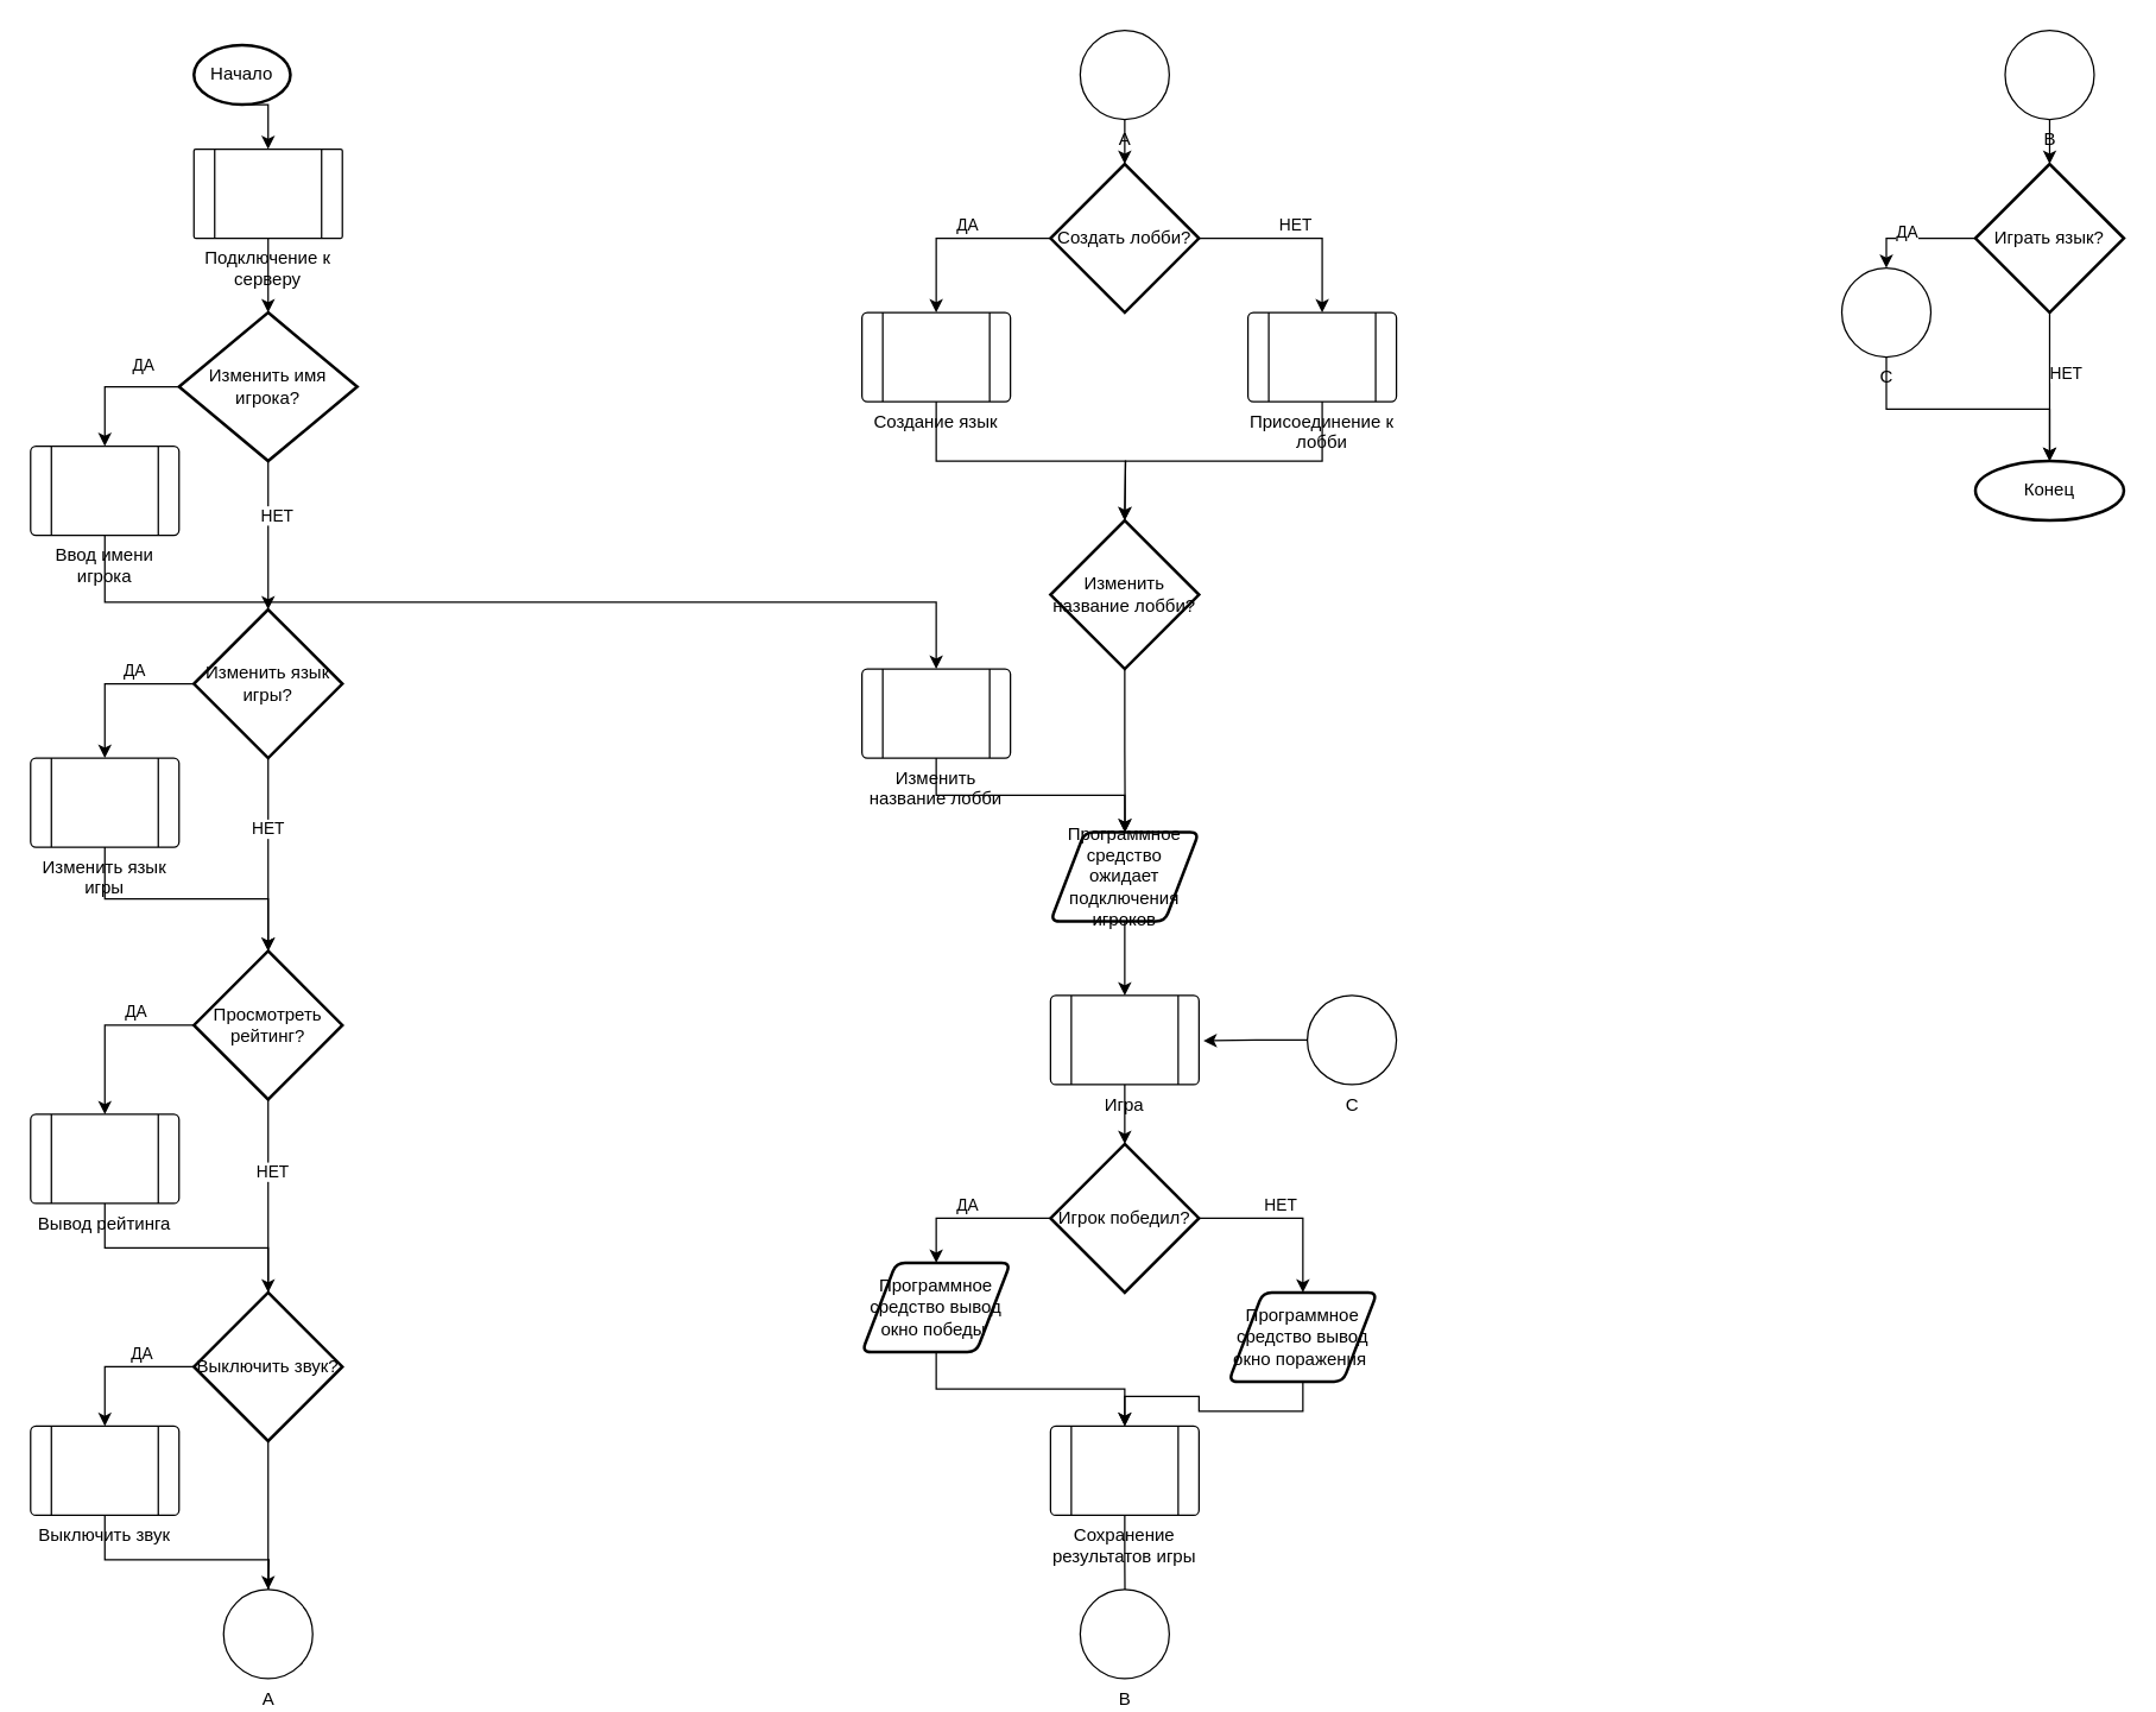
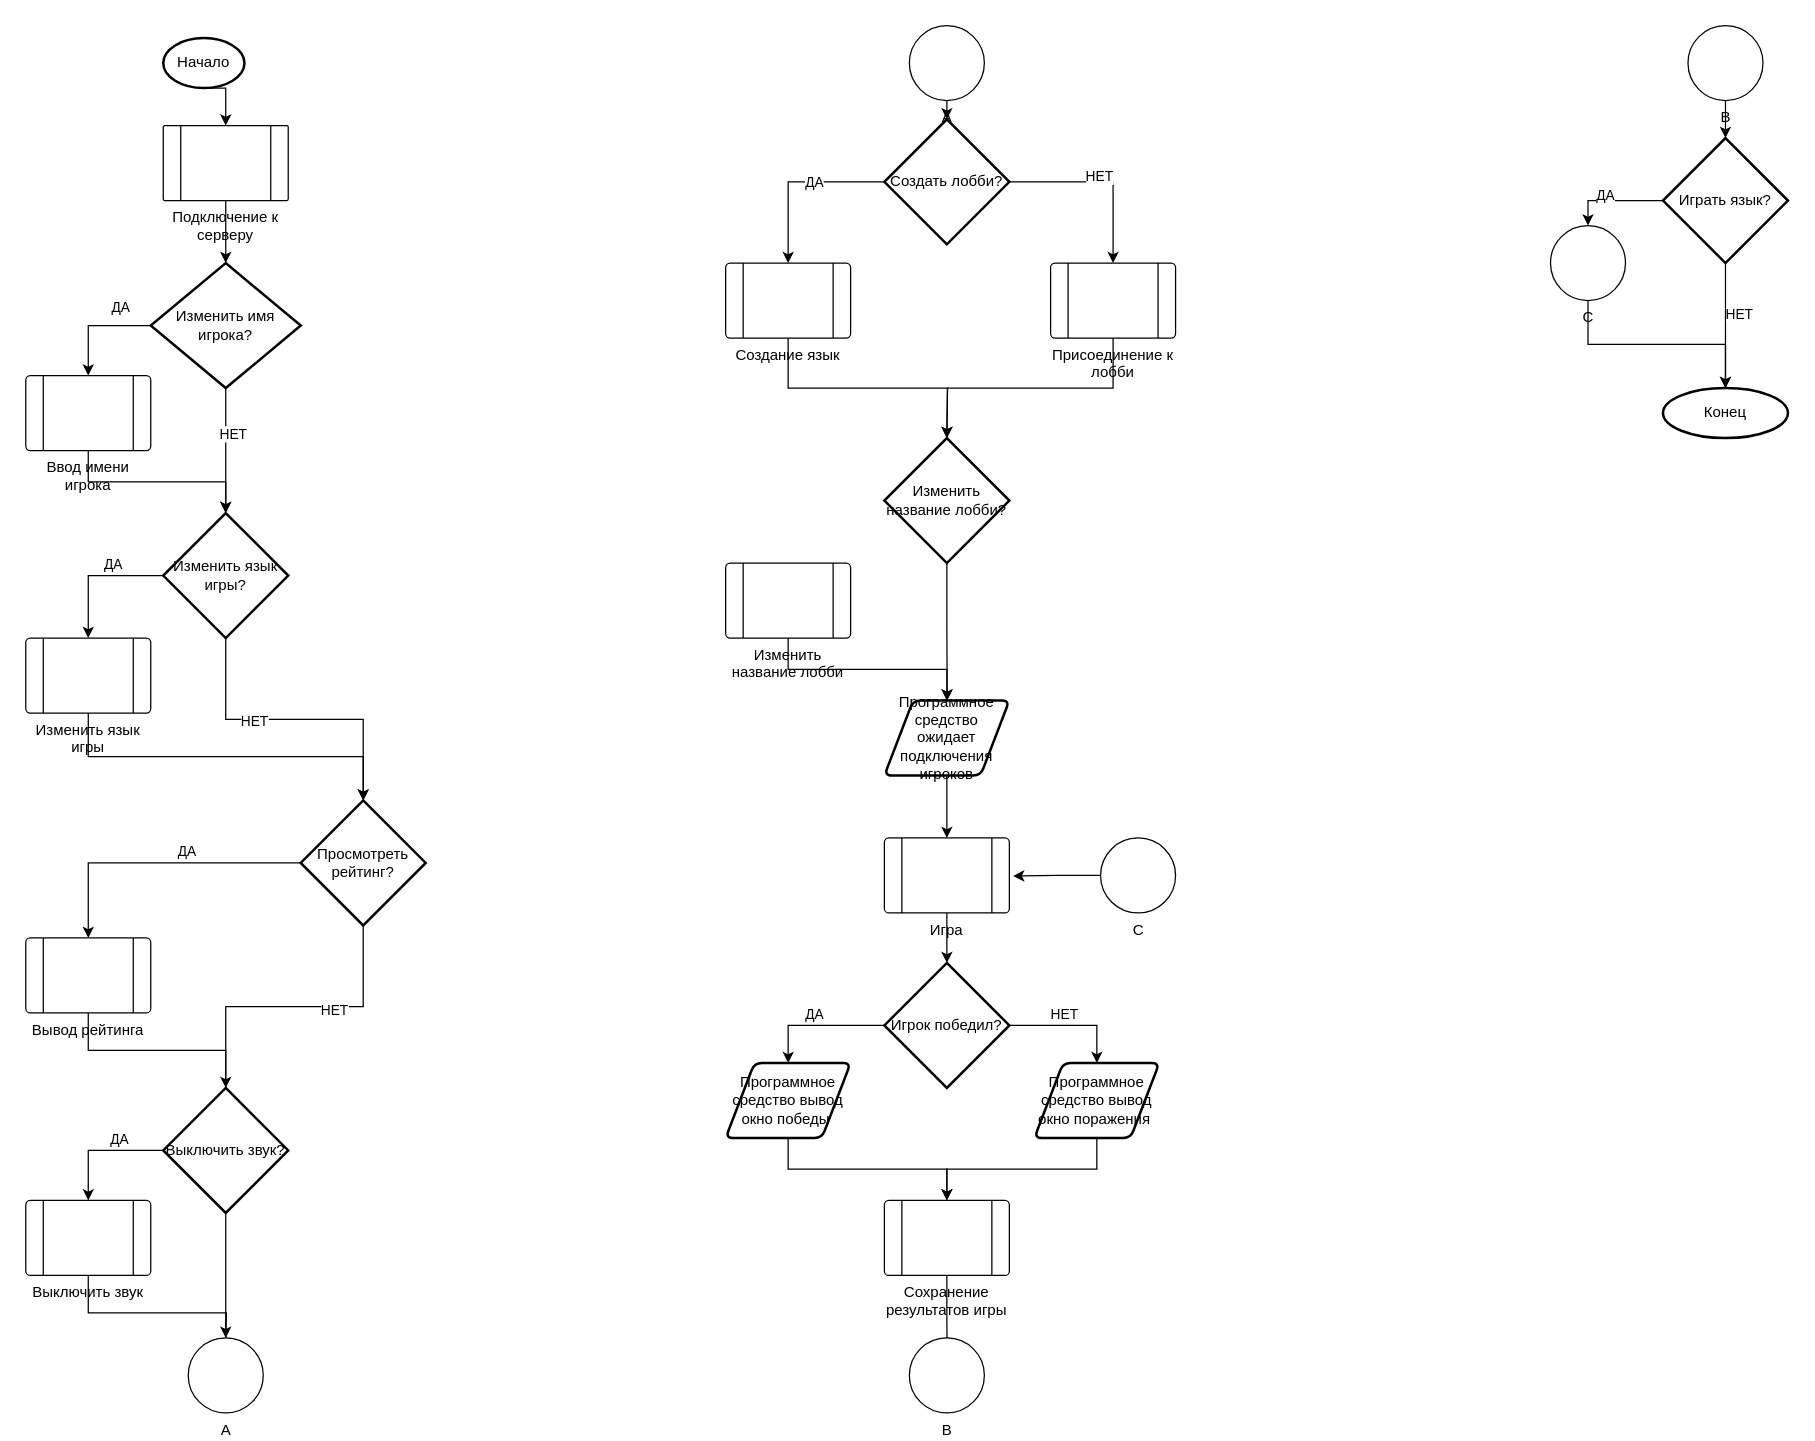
- <mxCell id="31" value="Создать лобби?" style="strokeWidth=2;html=1;shape=mxgraph.flowchart.decision;whiteSpace=wrap;" vertex="1" parent="1"><mxGeometry x="707" y="110" width="100" height="100" as="geometry" /></mxCell>
+ <mxCell id="31" value="Создать лобби?" style="strokeWidth=2;html=1;shape=mxgraph.flowchart.decision;whiteSpace=wrap;" vertex="1" parent="1"><mxGeometry x="707" y="95" width="100" height="100" as="geometry" /></mxCell>
- <mxCell id="6" style="edgeStyle=orthogonalEdgeStyle;rounded=0;orthogonalLoop=1;jettySize=auto;html=1;exitX=0.5;exitY=1;exitDx=0;exitDy=0;" edge="1" parent="1" source="7" target="35"><mxGeometry relative="1" as="geometry" /></mxCell>
+ <mxCell id="6" style="edgeStyle=orthogonalEdgeStyle;rounded=0;orthogonalLoop=1;jettySize=auto;html=1;exitX=0.5;exitY=1;exitDx=0;exitDy=0;" edge="1" parent="1" source="7" target="17"><mxGeometry relative="1" as="geometry" /></mxCell>
- <mxCell id="24" value="Просмотреть рейтинг?" style="strokeWidth=2;html=1;shape=mxgraph.flowchart.decision;whiteSpace=wrap;" vertex="1" parent="1"><mxGeometry x="130" y="640" width="100" height="100" as="geometry" /></mxCell>
+ <mxCell id="24" value="Просмотреть рейтинг?" style="strokeWidth=2;html=1;shape=mxgraph.flowchart.decision;whiteSpace=wrap;" vertex="1" parent="1"><mxGeometry x="240" y="640" width="100" height="100" as="geometry" /></mxCell>
- <mxCell id="66" value="Программное средство вывод окно поражения&amp;nbsp;" style="shape=parallelogram;html=1;strokeWidth=2;perimeter=parallelogramPerimeter;whiteSpace=wrap;rounded=1;arcSize=12;size=0.23;" vertex="1" parent="1"><mxGeometry x="827" y="870" width="100" height="60" as="geometry" /></mxCell>
+ <mxCell id="66" value="Программное средство вывод окно поражения&amp;nbsp;" style="shape=parallelogram;html=1;strokeWidth=2;perimeter=parallelogramPerimeter;whiteSpace=wrap;rounded=1;arcSize=12;size=0.23;" vertex="1" parent="1"><mxGeometry x="827" y="850" width="100" height="60" as="geometry" /></mxCell>
